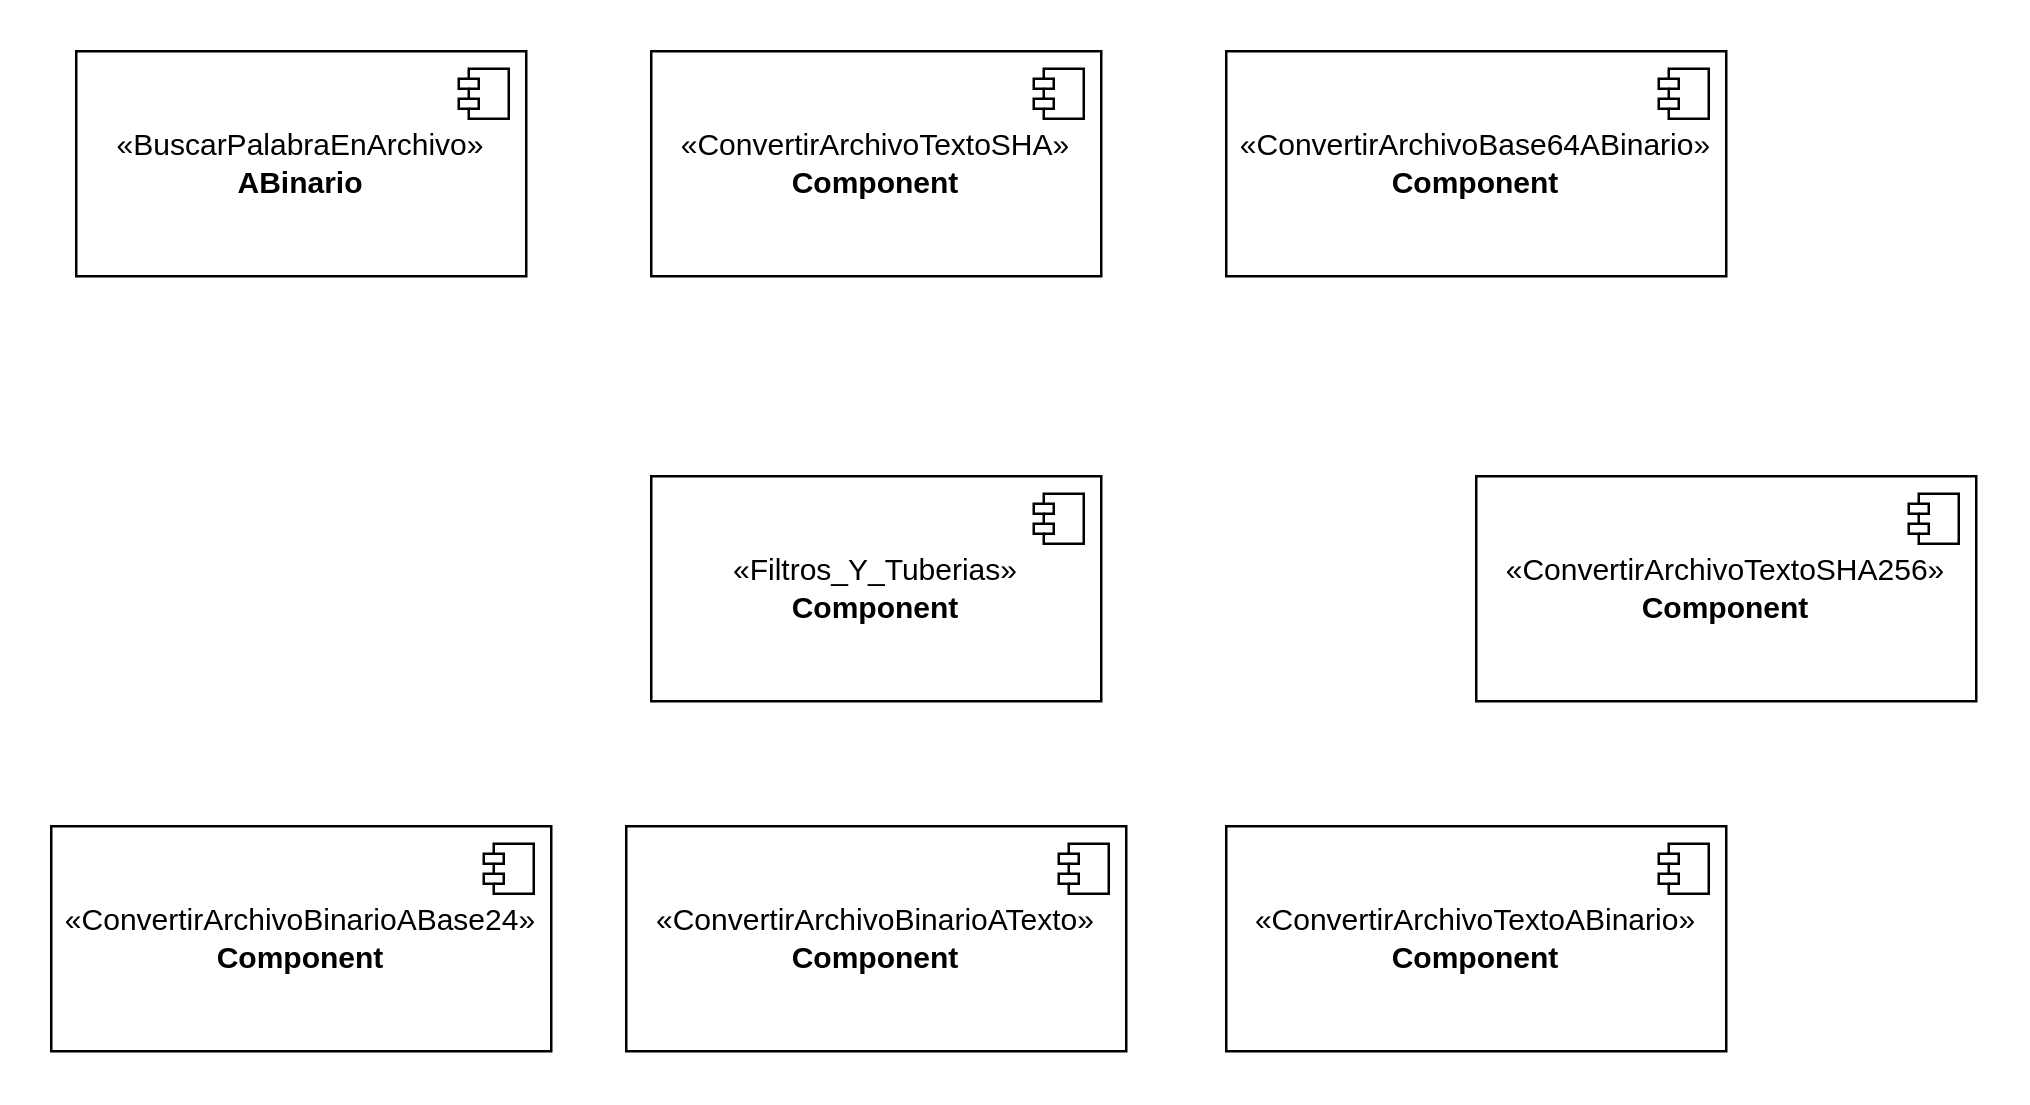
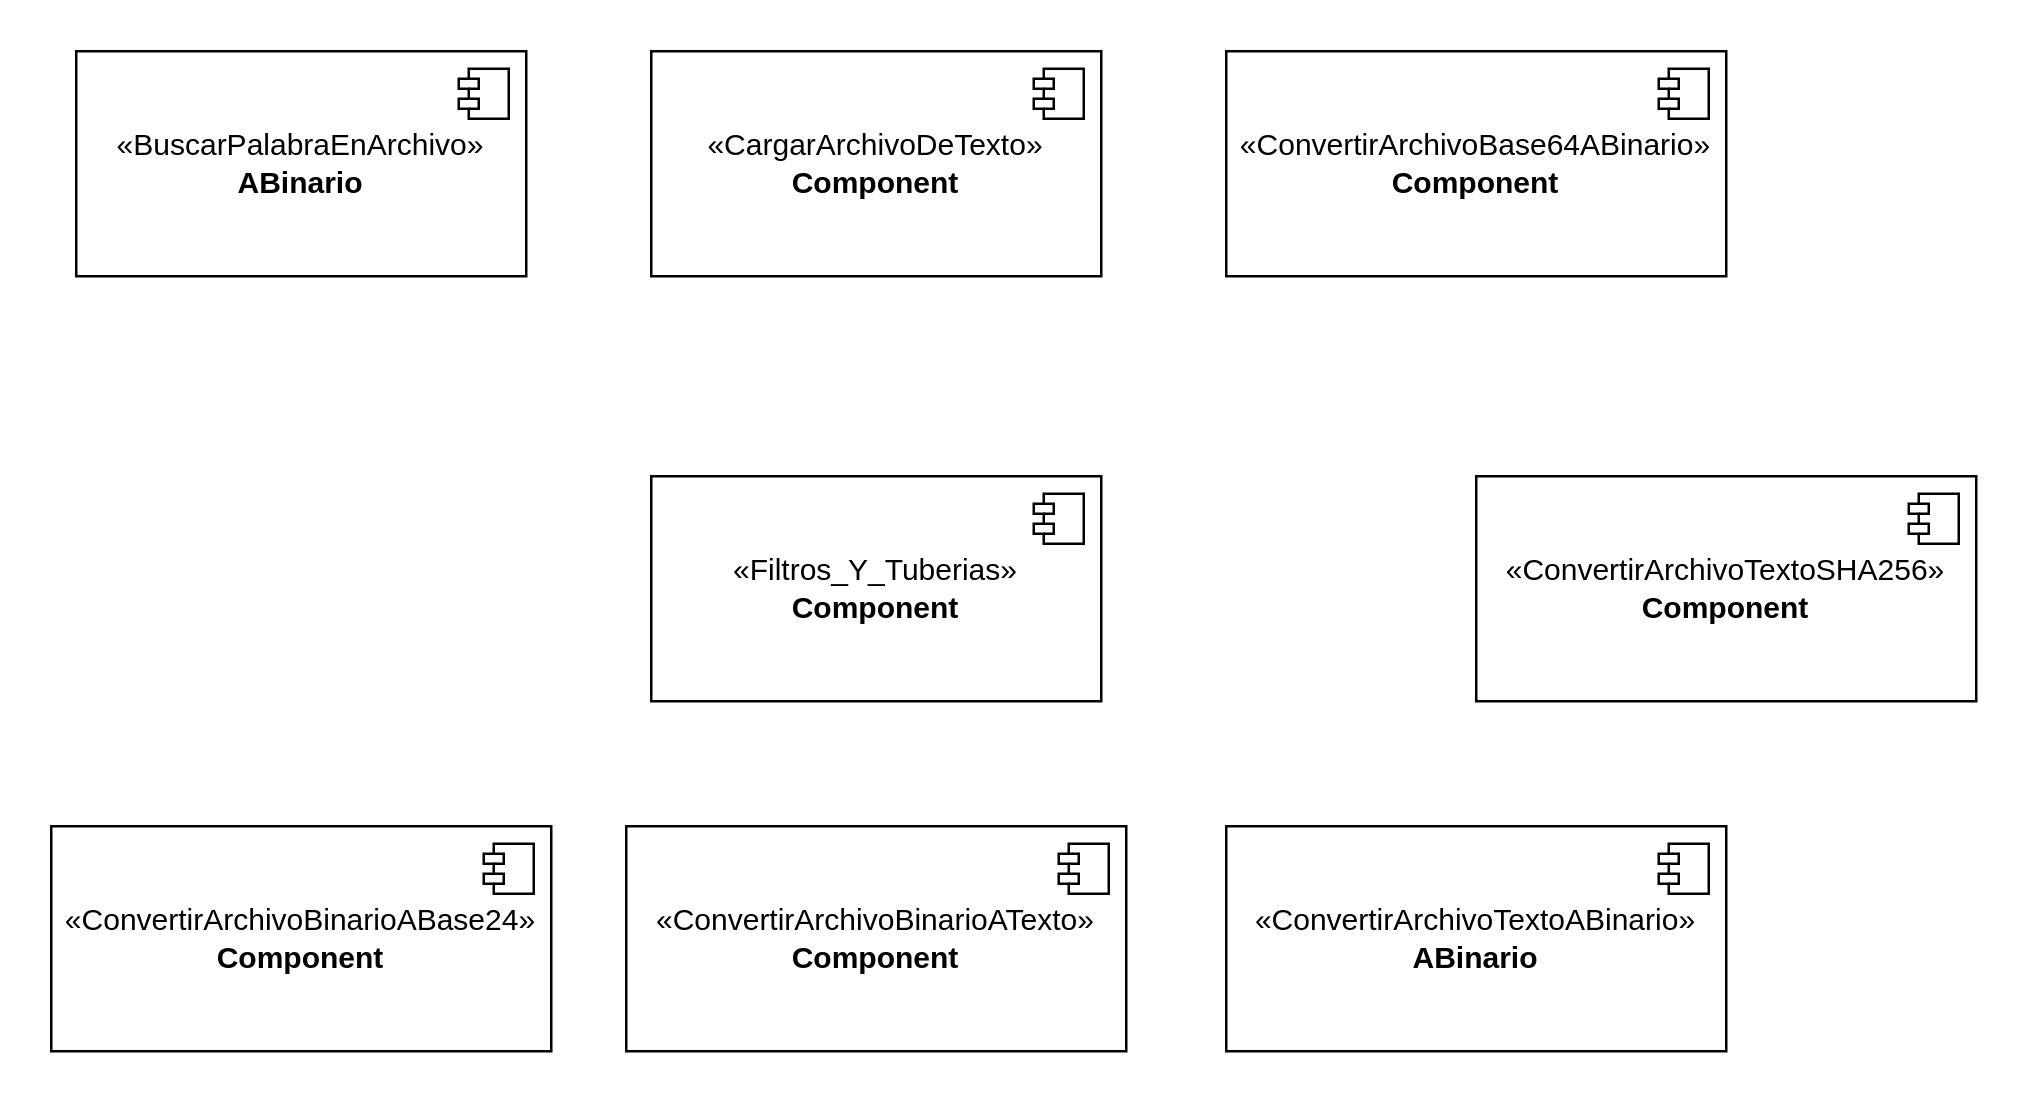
- <mxCell id="6" value="«ConvertirArchivoTextoSHA»&lt;br&gt;&lt;b&gt;Component&lt;/b&gt;" style="html=1;dropTarget=0;whiteSpace=wrap;" vertex="1" parent="1"><mxGeometry x="260" y="20" width="180" height="90" as="geometry" /></mxCell>
+ <mxCell id="6" value="«CargarArchivoDeTexto»&lt;br&gt;&lt;b&gt;Component&lt;/b&gt;" style="html=1;dropTarget=0;whiteSpace=wrap;" vertex="1" parent="1"><mxGeometry x="260" y="20" width="180" height="90" as="geometry" /></mxCell>
- <mxCell id="14" value="«ConvertirArchivoTextoABinario»&lt;br&gt;&lt;b&gt;Component&lt;/b&gt;" style="html=1;dropTarget=0;whiteSpace=wrap;" vertex="1" parent="1"><mxGeometry x="490" y="330" width="200" height="90" as="geometry" /></mxCell>
+ <mxCell id="14" value="«ConvertirArchivoTextoABinario»&lt;br&gt;&lt;b&gt;ABinario&lt;/b&gt;" style="html=1;dropTarget=0;whiteSpace=wrap;" vertex="1" parent="1"><mxGeometry x="490" y="330" width="200" height="90" as="geometry" /></mxCell>
